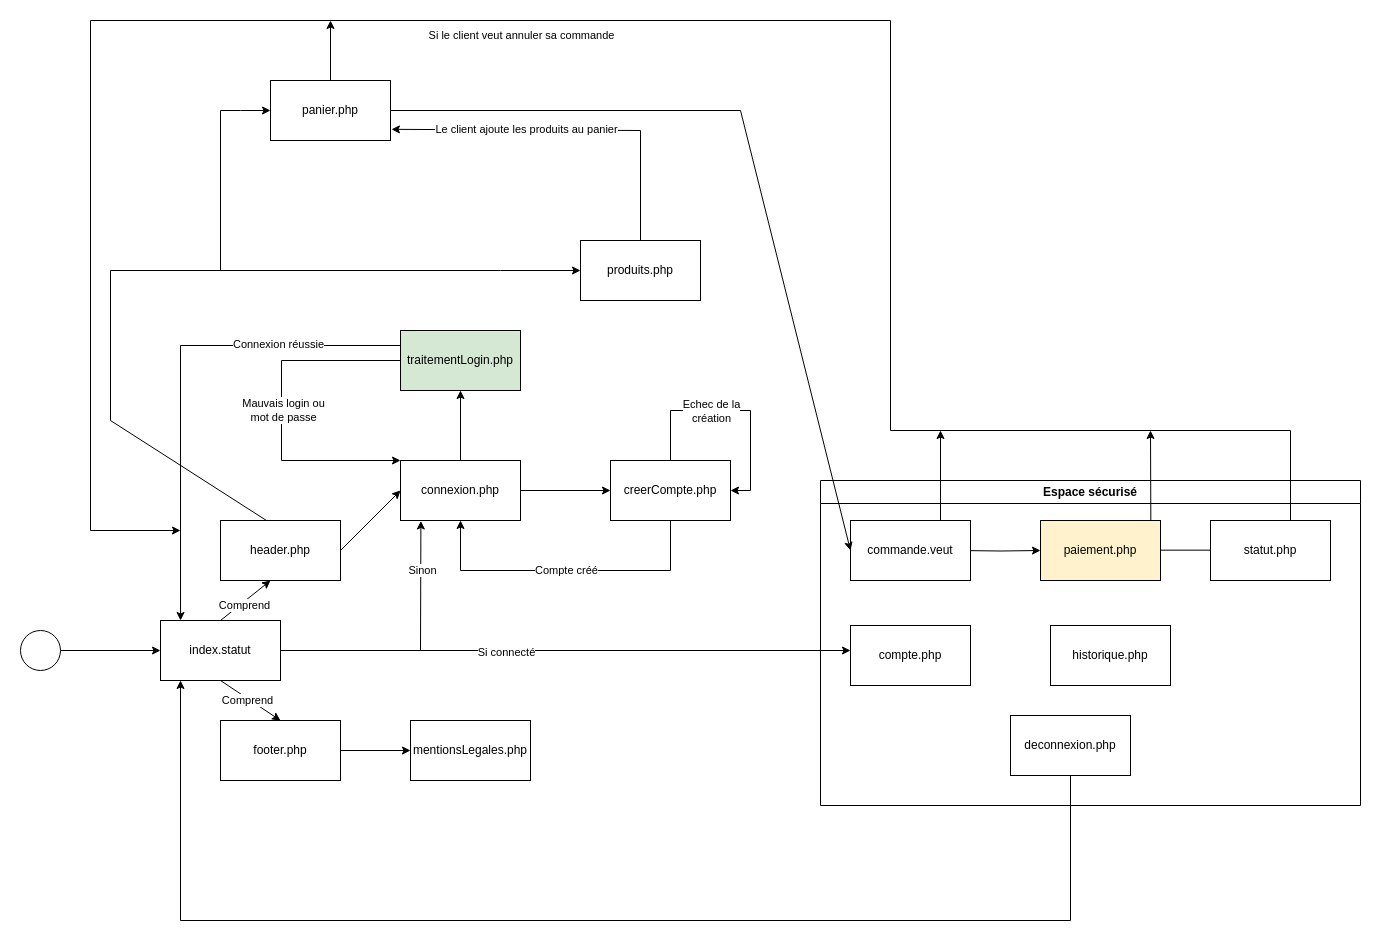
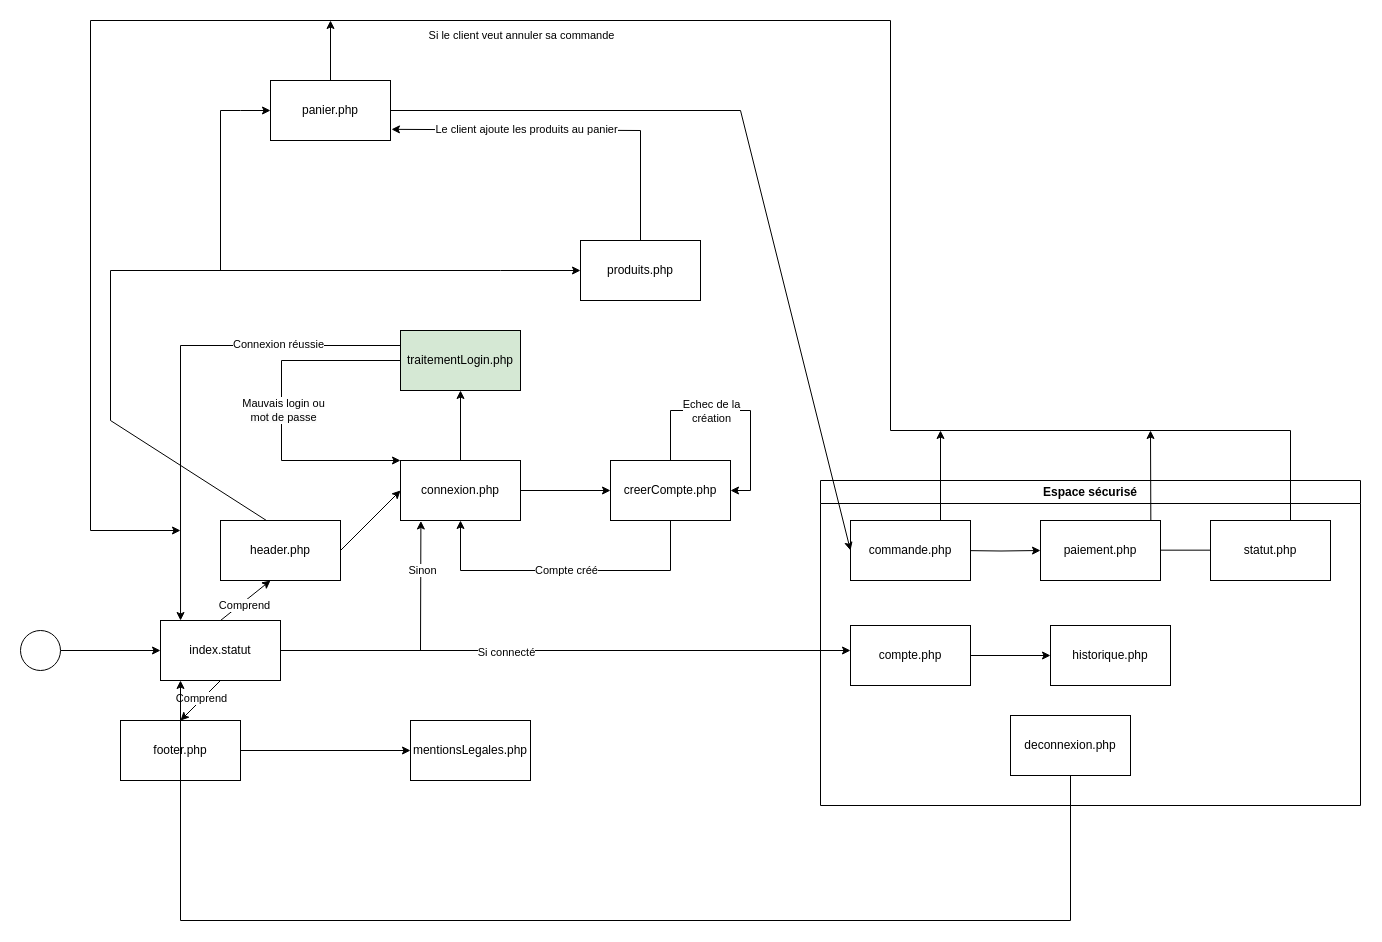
- <mxCell id="33" value="commande.veut" style="rounded=0;whiteSpace=wrap;html=1;" vertex="1" parent="27"><mxGeometry x="30" y="40" width="120" height="60" as="geometry" /></mxCell>
+ <mxCell id="33" value="commande.php" style="rounded=0;whiteSpace=wrap;html=1;" vertex="1" parent="27"><mxGeometry x="30" y="40" width="120" height="60" as="geometry" /></mxCell>
- <mxCell id="34" value="paiement.php" style="rounded=0;whiteSpace=wrap;html=1;fillColor=#fff2cc;" vertex="1" parent="27"><mxGeometry x="220" y="40" width="120" height="60" as="geometry" /></mxCell>
+ <mxCell id="34" value="paiement.php" style="rounded=0;whiteSpace=wrap;html=1;" vertex="1" parent="27"><mxGeometry x="220" y="40" width="120" height="60" as="geometry" /></mxCell>
+ <mxCell id="31" value="" style="endArrow=classic;html=1;rounded=0;exitX=1;exitY=0.5;exitDx=0;exitDy=0;entryX=0;entryY=0.5;entryDx=0;entryDy=0;" edge="1" parent="27" source="28" target="30"><mxGeometry width="50" height="50" relative="1" as="geometry"><mxPoint x="140" y="125" as="sourcePoint" /><mxPoint x="190" y="75" as="targetPoint" /></mxGeometry></mxCell>
- <mxCell id="9" value="footer.php" style="rounded=0;whiteSpace=wrap;html=1;" vertex="1" parent="1"><mxGeometry x="220" y="720" width="120" height="60" as="geometry" /></mxCell>
+ <mxCell id="9" value="footer.php" style="rounded=0;whiteSpace=wrap;html=1;" vertex="1" parent="1"><mxGeometry x="120" y="720" width="120" height="60" as="geometry" /></mxCell>
